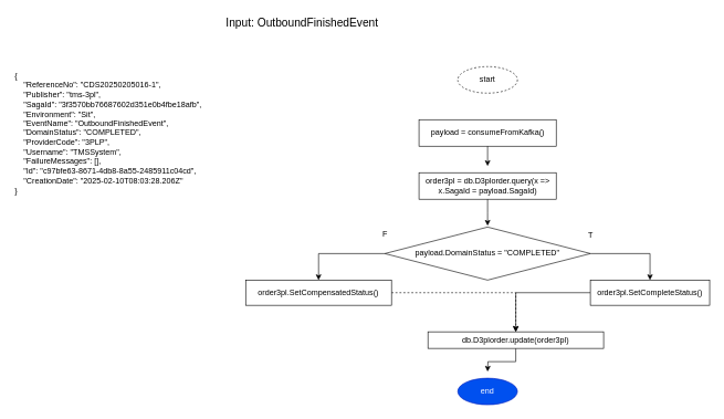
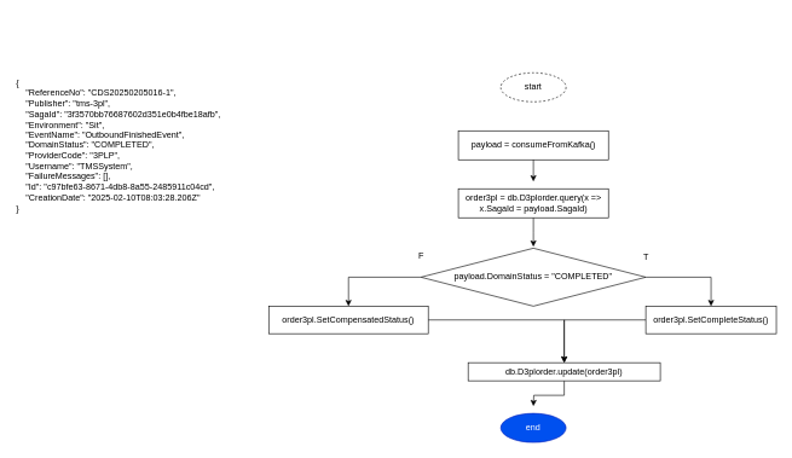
- <mxCell id="20" value="&lt;font style=&quot;font-size: 17px;&quot;&gt;Input: OutboundFinishedEvent&lt;/font&gt;" style="text;html=1;align=center;verticalAlign=middle;resizable=0;points=[];autosize=1;strokeColor=none;fillColor=none;" vertex="1" parent="1"><mxGeometry x="330" y="20" width="250" height="30" as="geometry" /></mxCell>
- <mxCell id="13" style="edgeStyle=orthogonalEdgeStyle;rounded=0;orthogonalLoop=1;jettySize=auto;html=1;exitX=1;exitY=0.5;exitDx=0;exitDy=0;entryX=0.5;entryY=0;entryDx=0;entryDy=0;dashed=1;" edge="1" parent="1" source="14" target="17"><mxGeometry relative="1" as="geometry" /></mxCell>
+ <mxCell id="13" style="edgeStyle=orthogonalEdgeStyle;rounded=0;orthogonalLoop=1;jettySize=auto;html=1;exitX=1;exitY=0.5;exitDx=0;exitDy=0;entryX=0.5;entryY=0;entryDx=0;entryDy=0;" edge="1" parent="1" source="14" target="17"><mxGeometry relative="1" as="geometry" /></mxCell>
